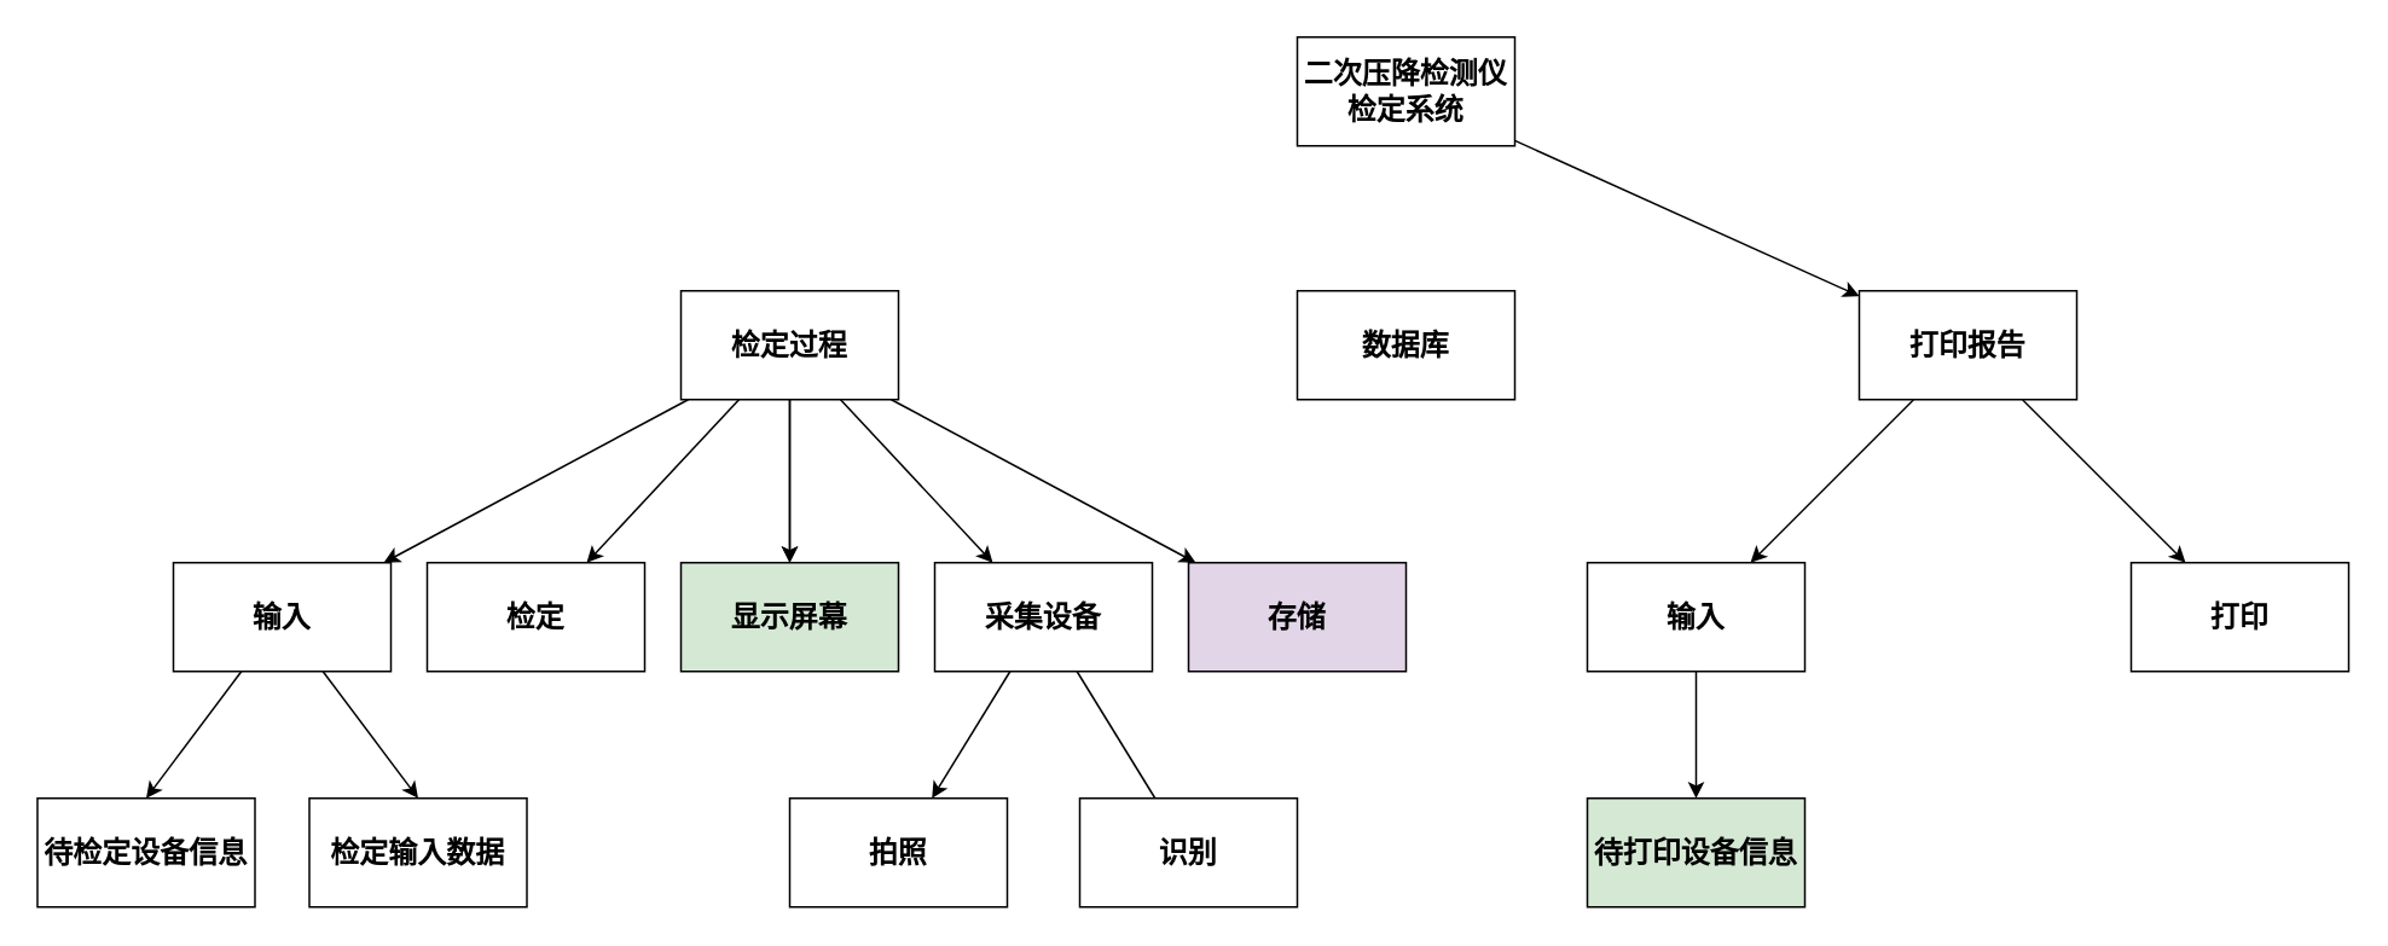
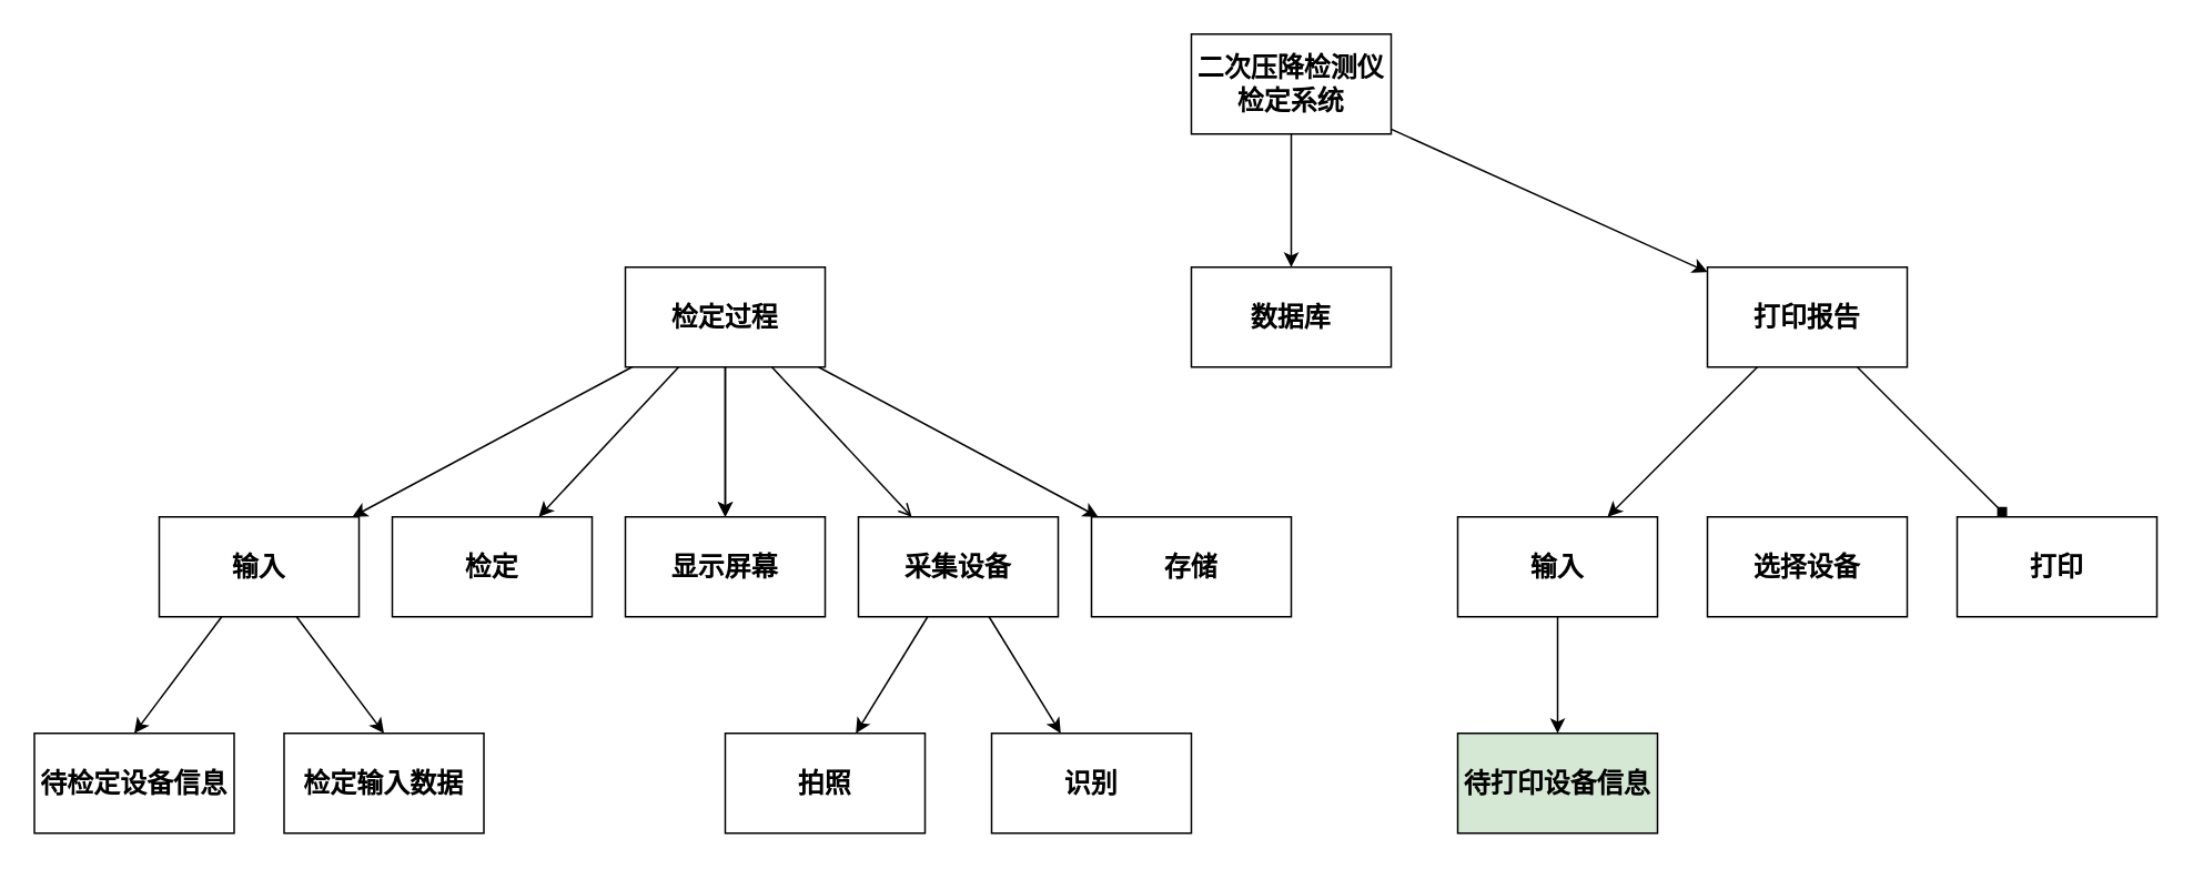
+ <mxCell id="2" style="rounded=0;orthogonalLoop=1;jettySize=auto;html=1;entryX=0.5;entryY=0;entryDx=0;entryDy=0;fontStyle=1;fontSize=16;" edge="1" parent="1" source="4" target="12"><mxGeometry relative="1" as="geometry" /></mxCell>
- <mxCell id="5" value="" style="rounded=0;orthogonalLoop=1;jettySize=auto;html=1;fontStyle=1;fontSize=16;" edge="1" parent="1" source="11" target="17"><mxGeometry relative="1" as="geometry" /></mxCell>
+ <mxCell id="5" value="" style="rounded=0;orthogonalLoop=1;jettySize=auto;html=1;fontStyle=1;fontSize=16;endArrow=open;" edge="1" parent="1" source="11" target="17"><mxGeometry relative="1" as="geometry" /></mxCell>
- <mxCell id="21" value="" style="rounded=0;orthogonalLoop=1;jettySize=auto;html=1;fontStyle=1;fontSize=16;" edge="1" parent="1" source="22" target="26"><mxGeometry relative="1" as="geometry" /></mxCell>
+ <mxCell id="21" value="" style="rounded=0;orthogonalLoop=1;jettySize=auto;html=1;fontStyle=1;fontSize=16;endArrow=diamond;" edge="1" parent="1" source="22" target="26"><mxGeometry relative="1" as="geometry" /></mxCell>
- <mxCell id="28" value="显示屏幕" style="whiteSpace=wrap;html=1;rounded=0;fontStyle=1;fontSize=16;fillColor=#d5e8d4;" vertex="1" parent="1"><mxGeometry x="375" y="310" width="120" height="60" as="geometry" /></mxCell>
+ <mxCell id="28" value="显示屏幕" style="whiteSpace=wrap;html=1;rounded=0;fontStyle=1;fontSize=16;" vertex="1" parent="1"><mxGeometry x="375" y="310" width="120" height="60" as="geometry" /></mxCell>
- <mxCell id="29" value="存储" style="whiteSpace=wrap;html=1;rounded=0;fontStyle=1;fontSize=16;fillColor=#e1d5e7;" vertex="1" parent="1"><mxGeometry x="655" y="310" width="120" height="60" as="geometry" /></mxCell>
+ <mxCell id="29" value="存储" style="whiteSpace=wrap;html=1;rounded=0;fontStyle=1;fontSize=16;" vertex="1" parent="1"><mxGeometry x="655" y="310" width="120" height="60" as="geometry" /></mxCell>
+ <mxCell id="25" value="选择设备" style="whiteSpace=wrap;html=1;rounded=0;fontStyle=1;fontSize=16;" vertex="1" parent="1"><mxGeometry x="1025" y="310" width="120" height="60" as="geometry" /></mxCell>
- <mxCell id="16" value="" style="rounded=0;orthogonalLoop=1;jettySize=auto;html=1;fontStyle=1;fontSize=16;endArrow=none;" edge="1" parent="1" source="17" target="19"><mxGeometry relative="1" as="geometry" /></mxCell>
+ <mxCell id="16" value="" style="rounded=0;orthogonalLoop=1;jettySize=auto;html=1;fontStyle=1;fontSize=16;" edge="1" parent="1" source="17" target="19"><mxGeometry relative="1" as="geometry" /></mxCell>
